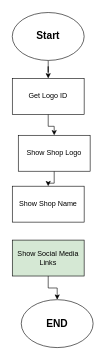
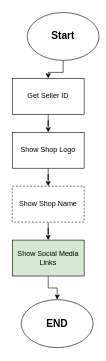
- <mxCell id="3" value="&lt;b&gt;&lt;font style=&quot;font-size: 17px&quot;&gt;Start&lt;/font&gt;&lt;/b&gt;" style="ellipse;whiteSpace=wrap;html=1;" vertex="1" parent="1"><mxGeometry x="20" y="20" width="120" height="80" as="geometry" /></mxCell>
+ <mxCell id="3" value="&lt;b&gt;&lt;font style=&quot;font-size: 17px&quot;&gt;Start&lt;/font&gt;&lt;/b&gt;" style="ellipse;whiteSpace=wrap;html=1;" vertex="1" parent="1"><mxGeometry x="45" y="20" width="120" height="80" as="geometry" /></mxCell>
- <mxCell id="5" value="Get Logo ID" style="rounded=0;whiteSpace=wrap;html=1;" vertex="1" parent="1"><mxGeometry x="20" y="130" width="120" height="60" as="geometry" /></mxCell>
+ <mxCell id="5" value="Get Seller ID" style="rounded=0;whiteSpace=wrap;html=1;" vertex="1" parent="1"><mxGeometry x="20" y="130" width="120" height="60" as="geometry" /></mxCell>
- <mxCell id="7" value="Show Shop Logo" style="rounded=0;whiteSpace=wrap;html=1;" vertex="1" parent="1"><mxGeometry x="30" y="225" width="120" height="60" as="geometry" /></mxCell>
+ <mxCell id="7" value="Show Shop Logo" style="rounded=0;whiteSpace=wrap;html=1;" vertex="1" parent="1"><mxGeometry x="20" y="220" width="120" height="60" as="geometry" /></mxCell>
- <mxCell id="9" value="Show Shop Name" style="rounded=0;whiteSpace=wrap;html=1;" vertex="1" parent="1"><mxGeometry x="20" y="310" width="120" height="60" as="geometry" /></mxCell>
+ <mxCell id="9" value="Show Shop Name" style="rounded=0;whiteSpace=wrap;html=1;dashed=1;" vertex="1" parent="1"><mxGeometry x="20" y="310" width="120" height="60" as="geometry" /></mxCell>
+ <mxCell id="8" value="" style="edgeStyle=orthogonalEdgeStyle;rounded=0;orthogonalLoop=1;jettySize=auto;html=1;" edge="1" parent="1" source="9" target="11"><mxGeometry relative="1" as="geometry" /></mxCell>
